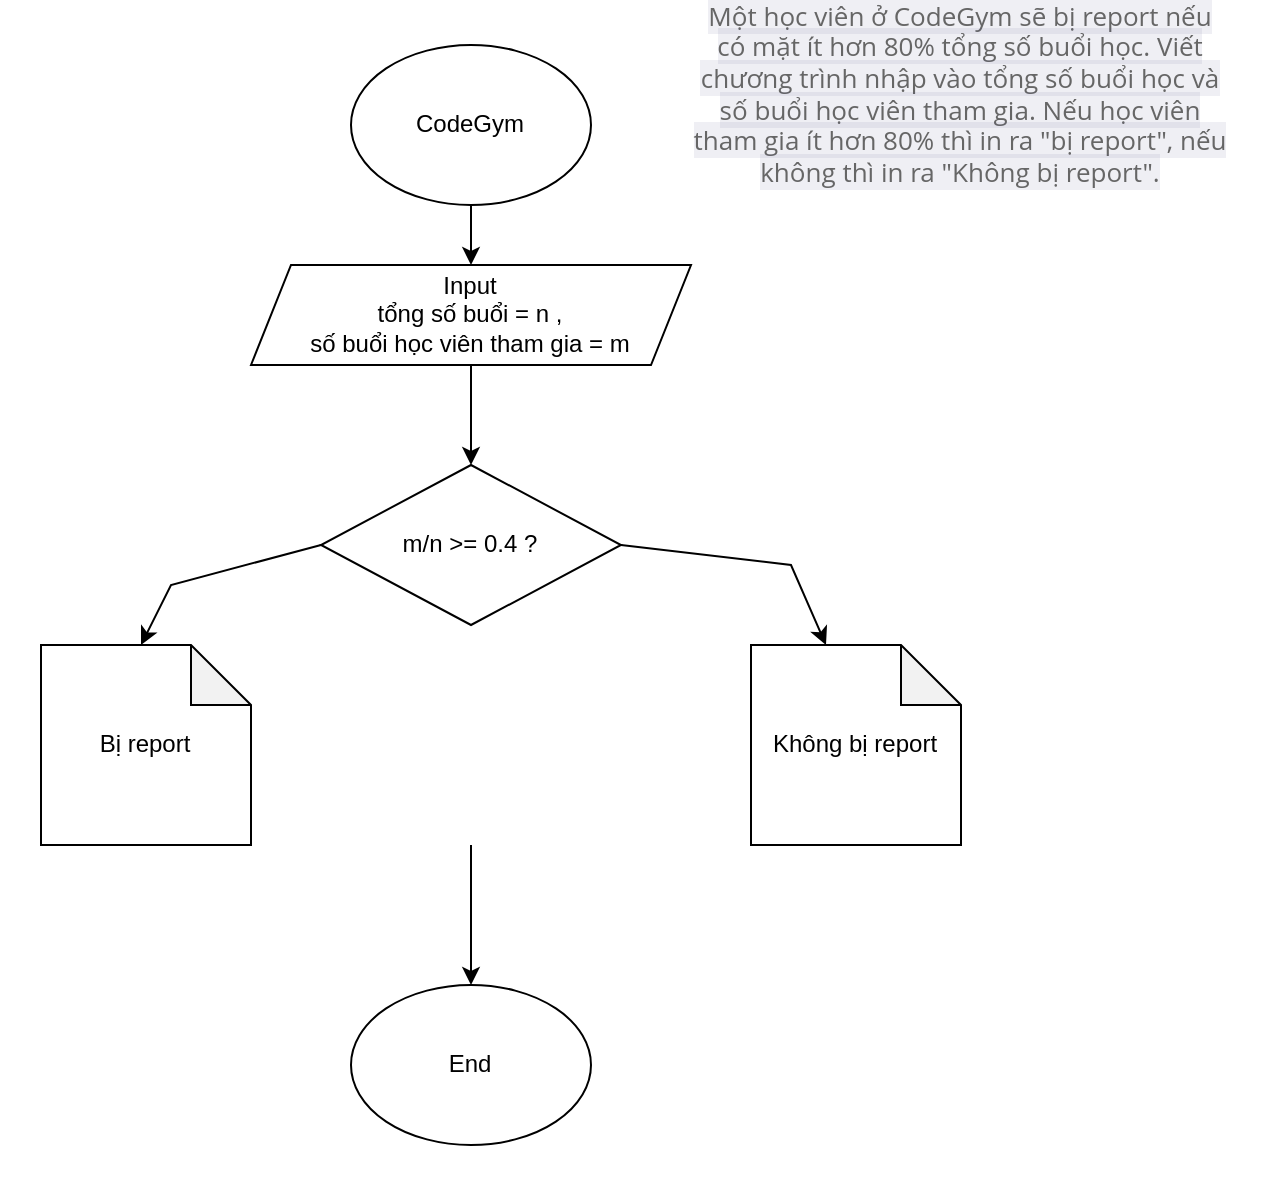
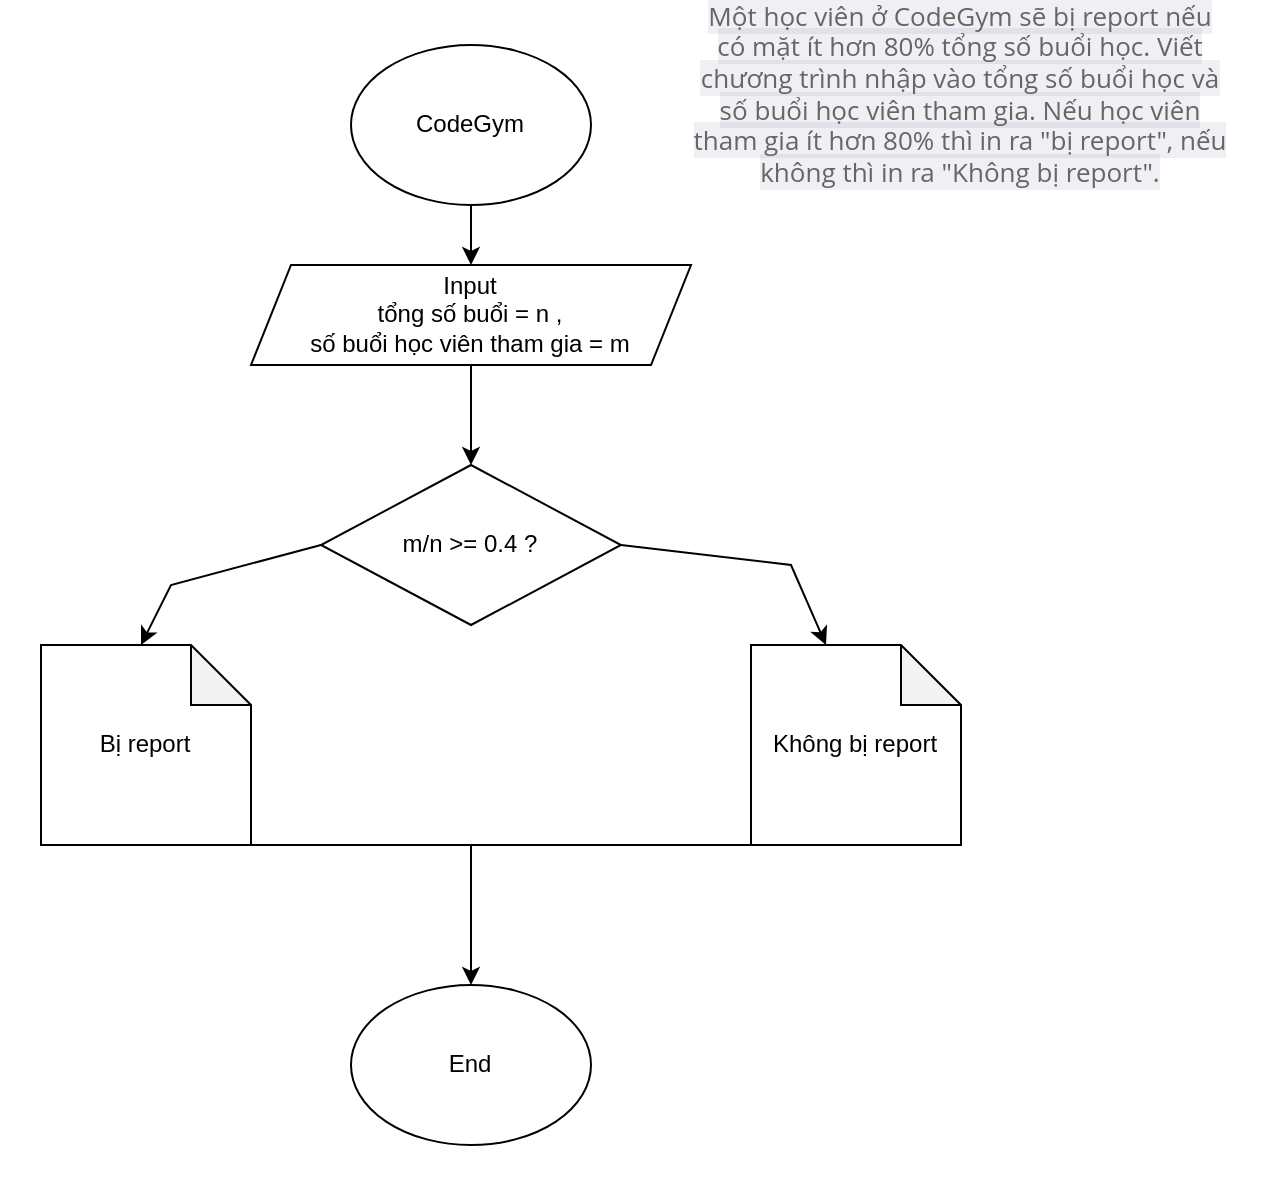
+ <mxCell id="14" value="" style="endArrow=none;html=1;rounded=0;exitX=1;exitY=1;exitDx=0;exitDy=0;exitPerimeter=0;entryX=0;entryY=1;entryDx=0;entryDy=0;entryPerimeter=0;" edge="1" parent="1" source="11" target="12"><mxGeometry width="50" height="50" relative="1" as="geometry"><mxPoint x="225" y="460" as="sourcePoint" /><mxPoint x="275" y="410" as="targetPoint" /></mxGeometry></mxCell>
